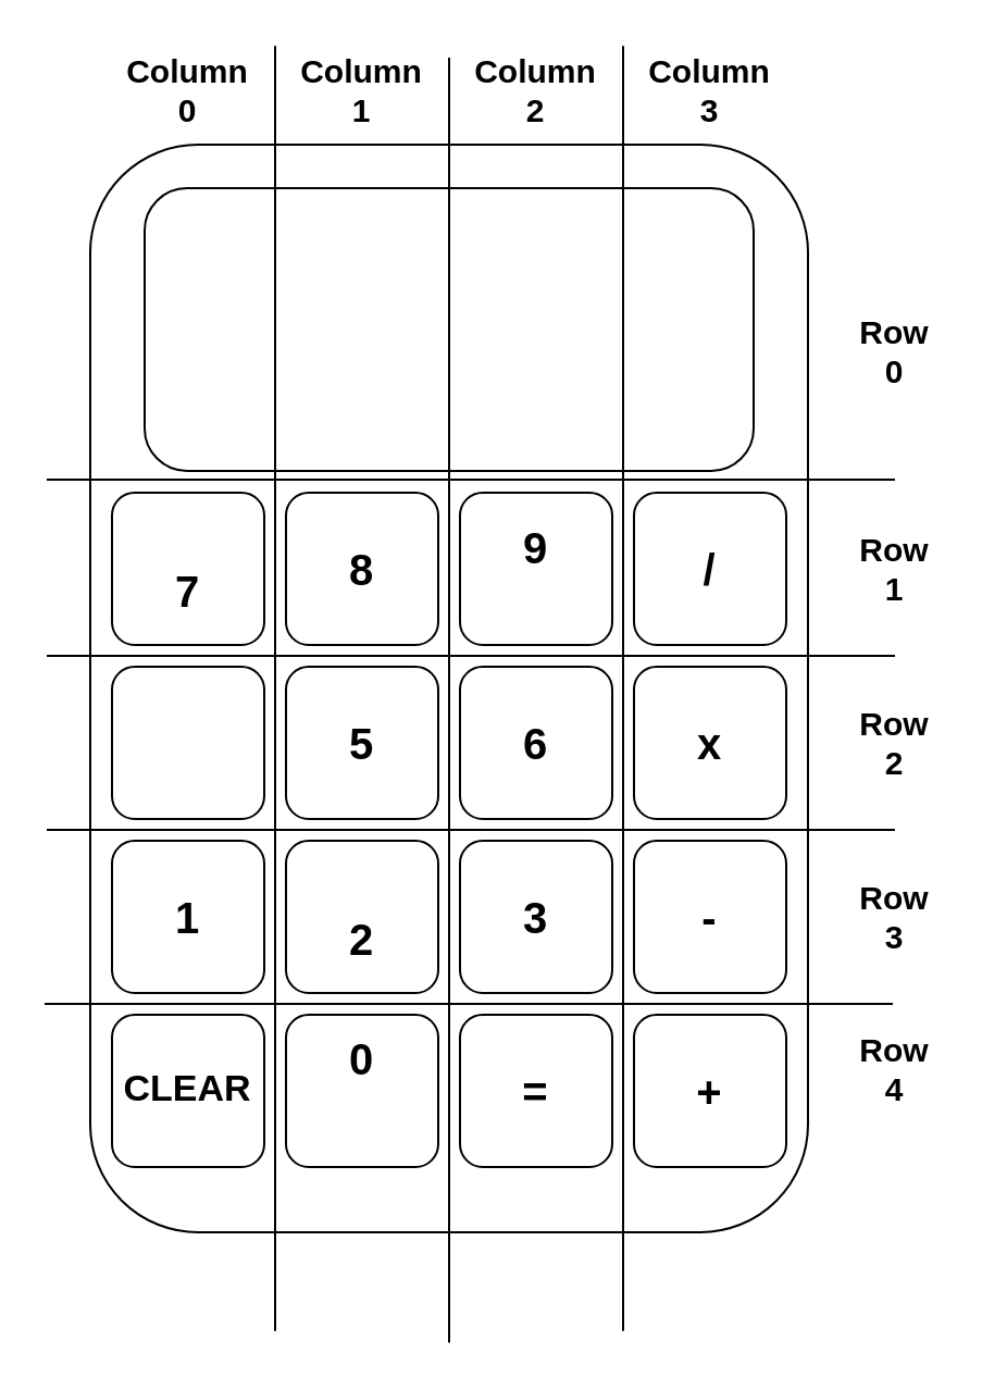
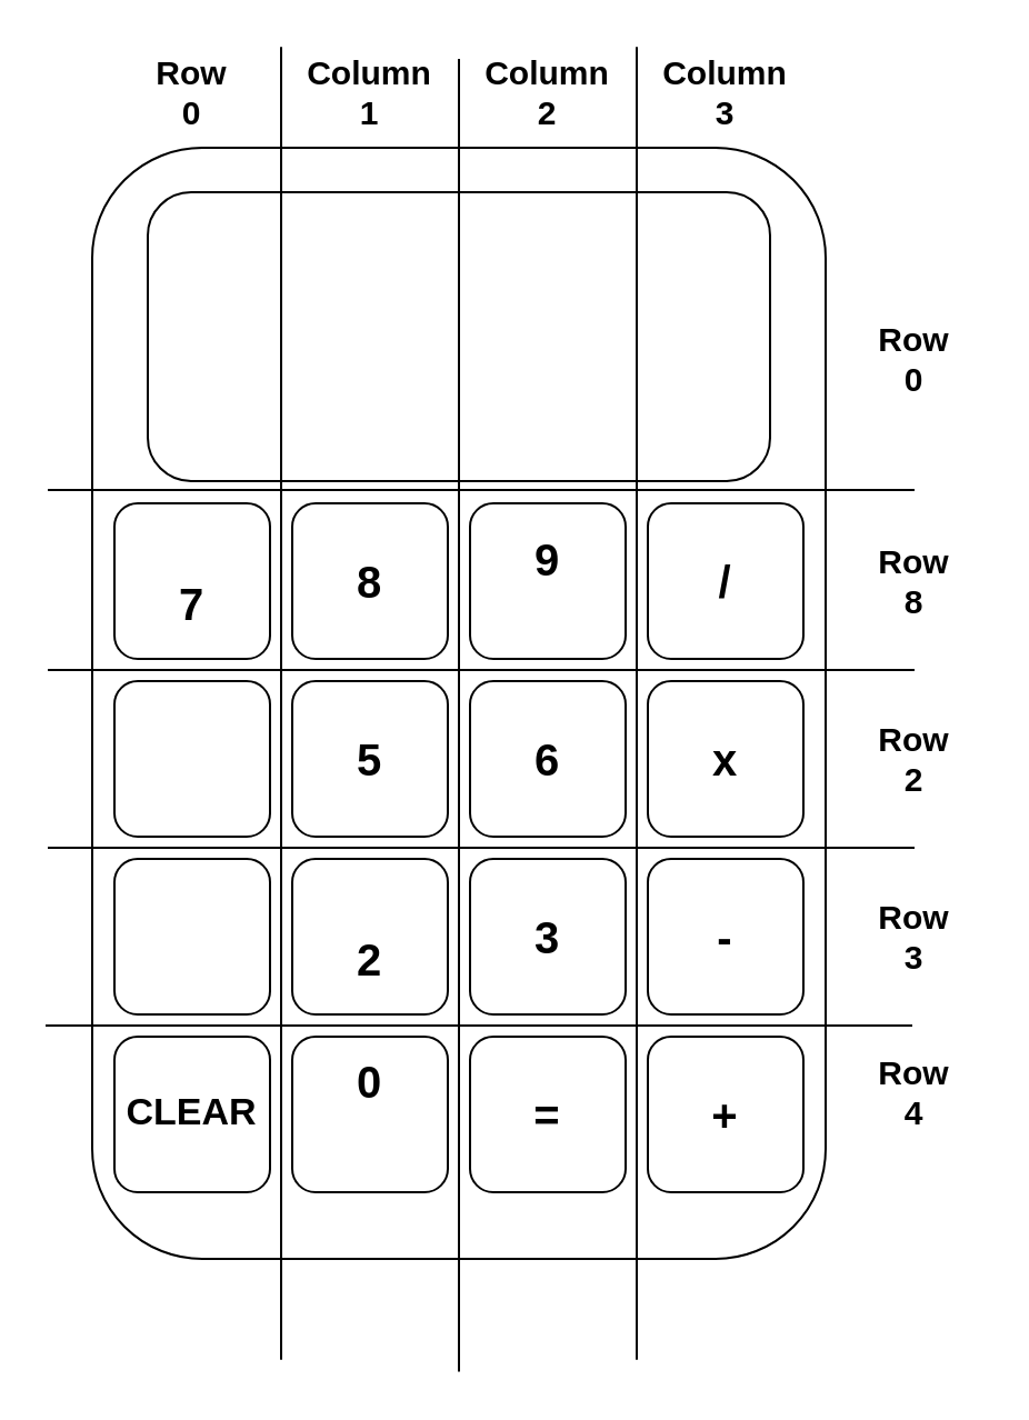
- <mxCell id="42" value="&lt;b&gt;&lt;font style=&quot;font-size: 15px;&quot;&gt;Column&lt;/font&gt;&lt;/b&gt;&lt;div&gt;&lt;b&gt;&lt;font style=&quot;font-size: 15px;&quot;&gt;0&lt;/font&gt;&lt;/b&gt;&lt;/div&gt;" style="text;html=1;align=center;verticalAlign=middle;whiteSpace=wrap;rounded=0;" vertex="1" parent="1"><mxGeometry x="56" y="26" width="60" height="30" as="geometry" /></mxCell>
+ <mxCell id="42" value="&lt;b&gt;&lt;font style=&quot;font-size: 15px;&quot;&gt;Row&lt;/font&gt;&lt;/b&gt;&lt;div&gt;&lt;b&gt;&lt;font style=&quot;font-size: 15px;&quot;&gt;0&lt;/font&gt;&lt;/b&gt;&lt;/div&gt;" style="text;html=1;align=center;verticalAlign=middle;whiteSpace=wrap;rounded=0;" vertex="1" parent="1"><mxGeometry x="56" y="26" width="60" height="30" as="geometry" /></mxCell>
- <mxCell id="47" value="&lt;span style=&quot;font-size: 15px;&quot;&gt;&lt;b&gt;Row&lt;/b&gt;&lt;/span&gt;&lt;div&gt;&lt;span style=&quot;font-size: 15px;&quot;&gt;&lt;b&gt;1&lt;/b&gt;&lt;/span&gt;&lt;/div&gt;" style="text;html=1;align=center;verticalAlign=middle;whiteSpace=wrap;rounded=0;" vertex="1" parent="1"><mxGeometry x="381" y="246" width="60" height="30" as="geometry" /></mxCell>
+ <mxCell id="47" value="&lt;span style=&quot;font-size: 15px;&quot;&gt;&lt;b&gt;Row&lt;/b&gt;&lt;/span&gt;&lt;div&gt;&lt;span style=&quot;font-size: 15px;&quot;&gt;&lt;b&gt;8&lt;/b&gt;&lt;/span&gt;&lt;/div&gt;" style="text;html=1;align=center;verticalAlign=middle;whiteSpace=wrap;rounded=0;" vertex="1" parent="1"><mxGeometry x="381" y="246" width="60" height="30" as="geometry" /></mxCell>
- <mxCell id="25" value="&lt;b&gt;&lt;font style=&quot;font-size: 20px;&quot;&gt;1&lt;/font&gt;&lt;/b&gt;" style="text;html=1;align=center;verticalAlign=middle;whiteSpace=wrap;rounded=0;" vertex="1" parent="1"><mxGeometry x="56" y="406" width="60" height="30" as="geometry" /></mxCell>
